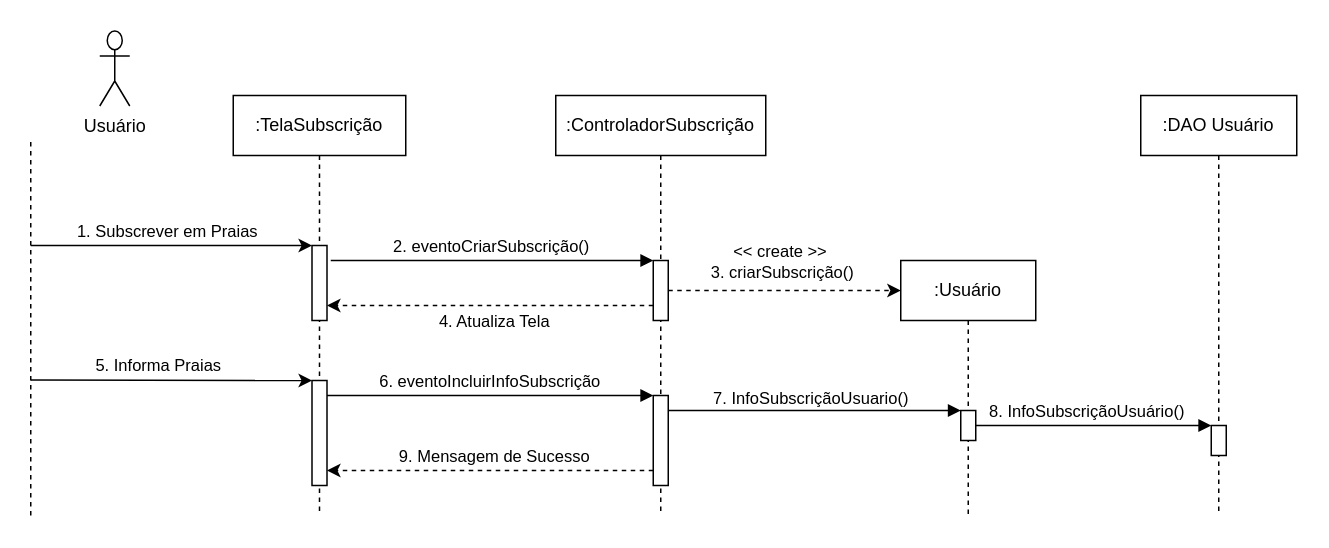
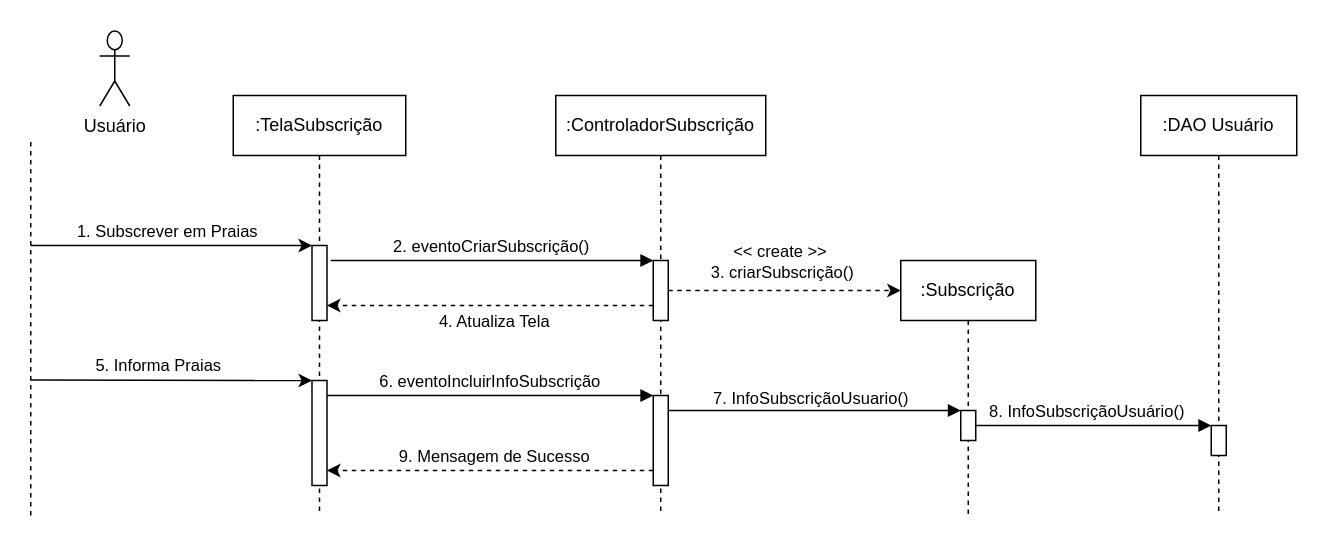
- <mxCell id="21" value=":Usuário" style="shape=umlLifeline;perimeter=lifelinePerimeter;whiteSpace=wrap;html=1;container=0;dropTarget=0;collapsible=0;recursiveResize=0;outlineConnect=0;portConstraint=eastwest;newEdgeStyle={&quot;edgeStyle&quot;:&quot;elbowEdgeStyle&quot;,&quot;elbow&quot;:&quot;vertical&quot;,&quot;curved&quot;:0,&quot;rounded&quot;:0};" vertex="1" parent="1"><mxGeometry x="600" y="173" width="90" height="170" as="geometry" /></mxCell>
+ <mxCell id="21" value=":Subscrição" style="shape=umlLifeline;perimeter=lifelinePerimeter;whiteSpace=wrap;html=1;container=0;dropTarget=0;collapsible=0;recursiveResize=0;outlineConnect=0;portConstraint=eastwest;newEdgeStyle={&quot;edgeStyle&quot;:&quot;elbowEdgeStyle&quot;,&quot;elbow&quot;:&quot;vertical&quot;,&quot;curved&quot;:0,&quot;rounded&quot;:0};" vertex="1" parent="1"><mxGeometry x="600" y="173" width="90" height="170" as="geometry" /></mxCell>
